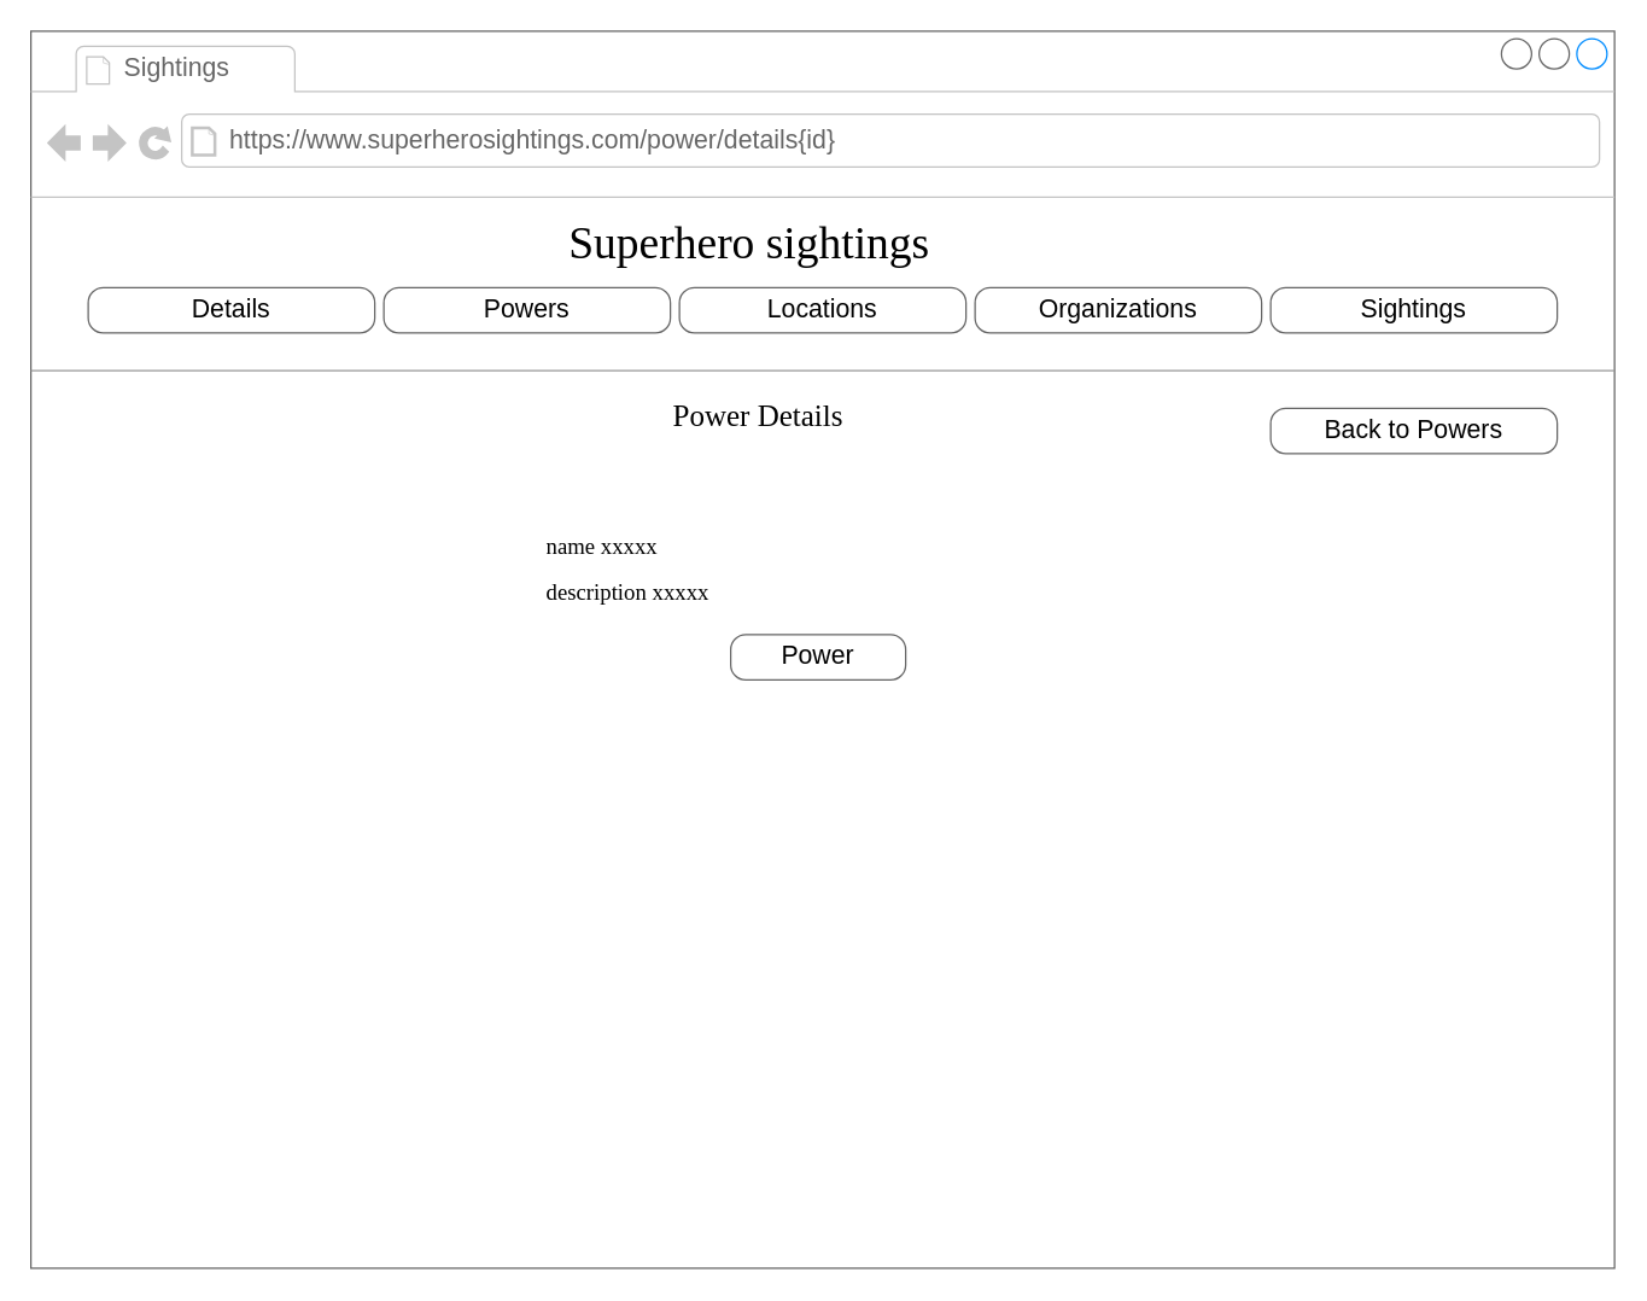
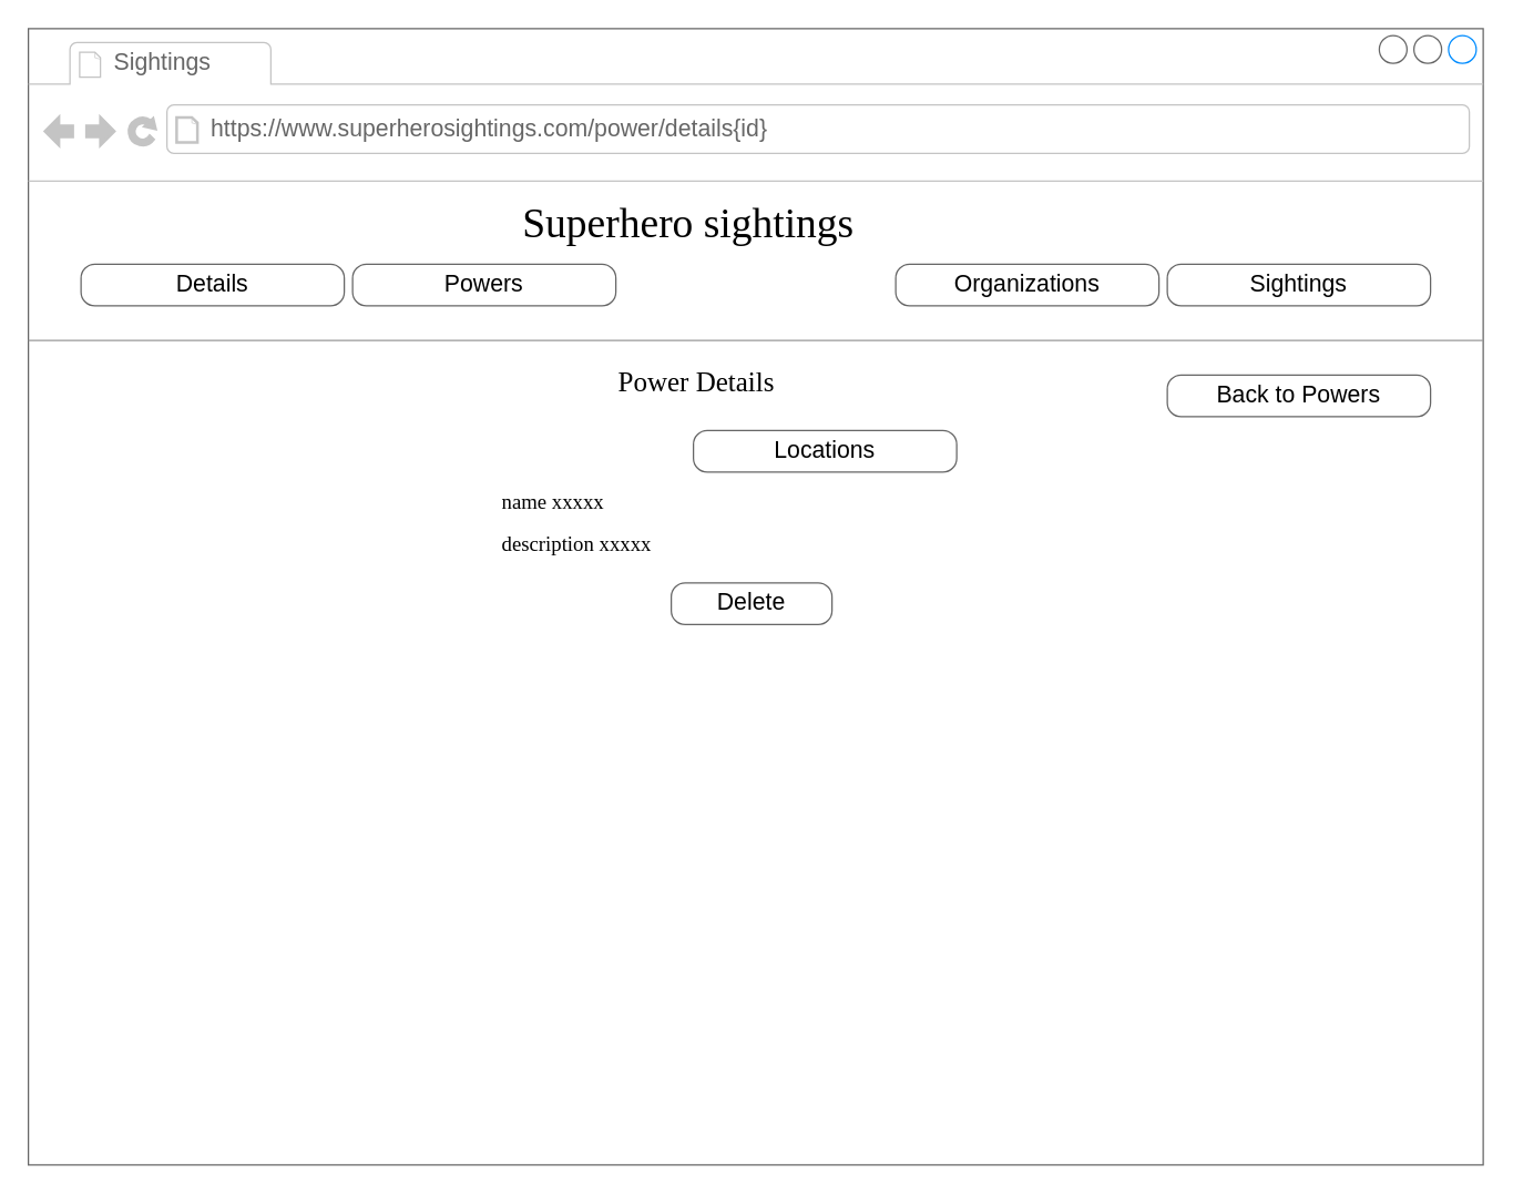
- <mxCell id="9" value="Locations" style="strokeWidth=1;shadow=0;dashed=0;align=center;html=1;shape=mxgraph.mockup.buttons.button;strokeColor=#666666;mainText=;buttonStyle=round;fontSize=17;fontStyle=0;fillColor=none;whiteSpace=wrap;rounded=0;labelBackgroundColor=none;" parent="2" vertex="1"><mxGeometry x="430" y="170" width="190" height="30" as="geometry" /></mxCell>
+ <mxCell id="9" value="Locations" style="strokeWidth=1;shadow=0;dashed=0;align=center;html=1;shape=mxgraph.mockup.buttons.button;strokeColor=#666666;mainText=;buttonStyle=round;fontSize=17;fontStyle=0;fillColor=none;whiteSpace=wrap;rounded=0;labelBackgroundColor=none;" parent="2" vertex="1"><mxGeometry x="480" y="290" width="190" height="30" as="geometry" /></mxCell>
- <mxCell id="16" value="Power" style="strokeWidth=1;shadow=0;dashed=0;align=center;html=1;shape=mxgraph.mockup.buttons.button;strokeColor=#666666;mainText=;buttonStyle=round;fontSize=17;fontStyle=0;fillColor=none;whiteSpace=wrap;rounded=0;labelBackgroundColor=none;" vertex="1" parent="2"><mxGeometry x="464" y="400" width="116" height="30" as="geometry" /></mxCell>
+ <mxCell id="16" value="Delete" style="strokeWidth=1;shadow=0;dashed=0;align=center;html=1;shape=mxgraph.mockup.buttons.button;strokeColor=#666666;mainText=;buttonStyle=round;fontSize=17;fontStyle=0;fillColor=none;whiteSpace=wrap;rounded=0;labelBackgroundColor=none;" vertex="1" parent="2"><mxGeometry x="464" y="400" width="116" height="30" as="geometry" /></mxCell>
